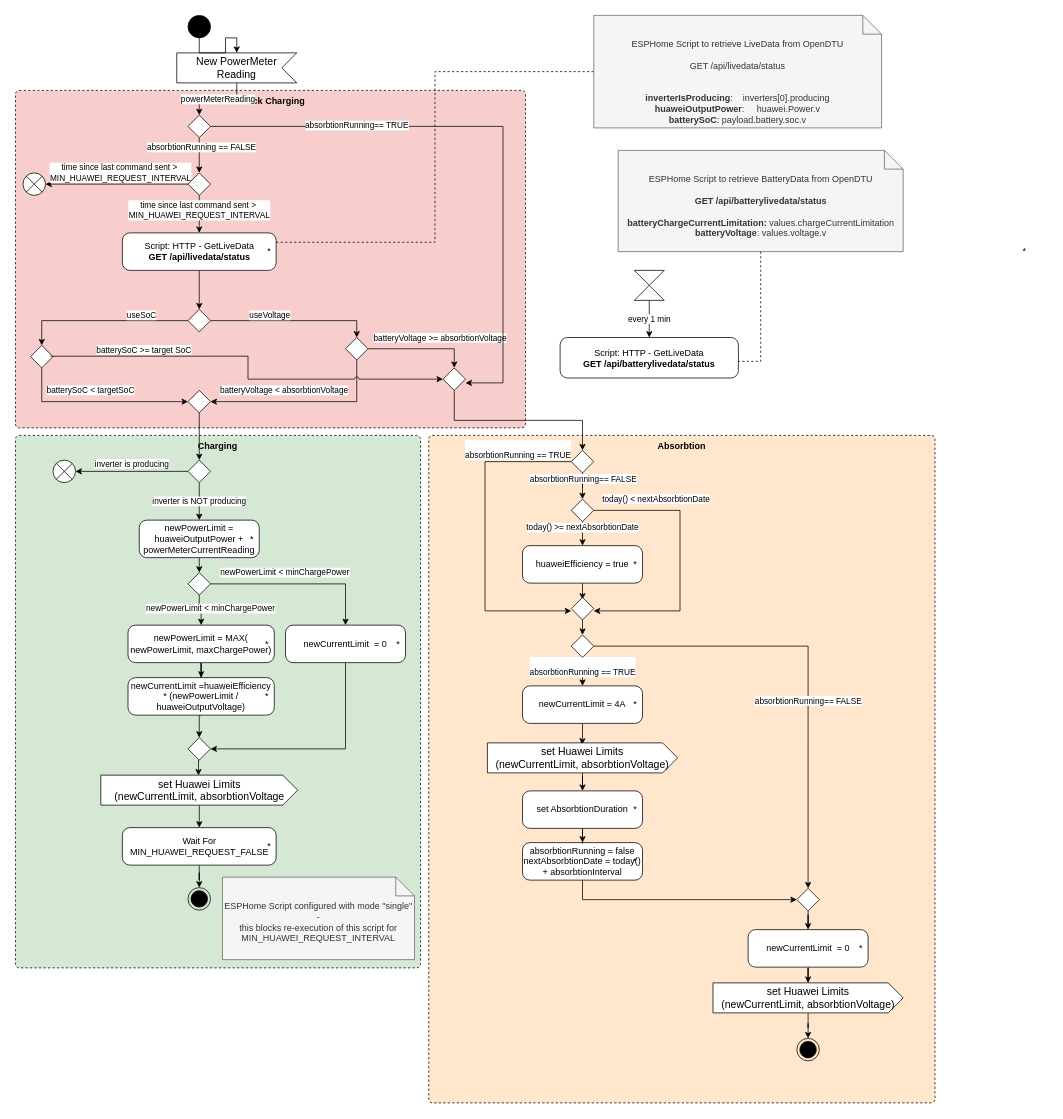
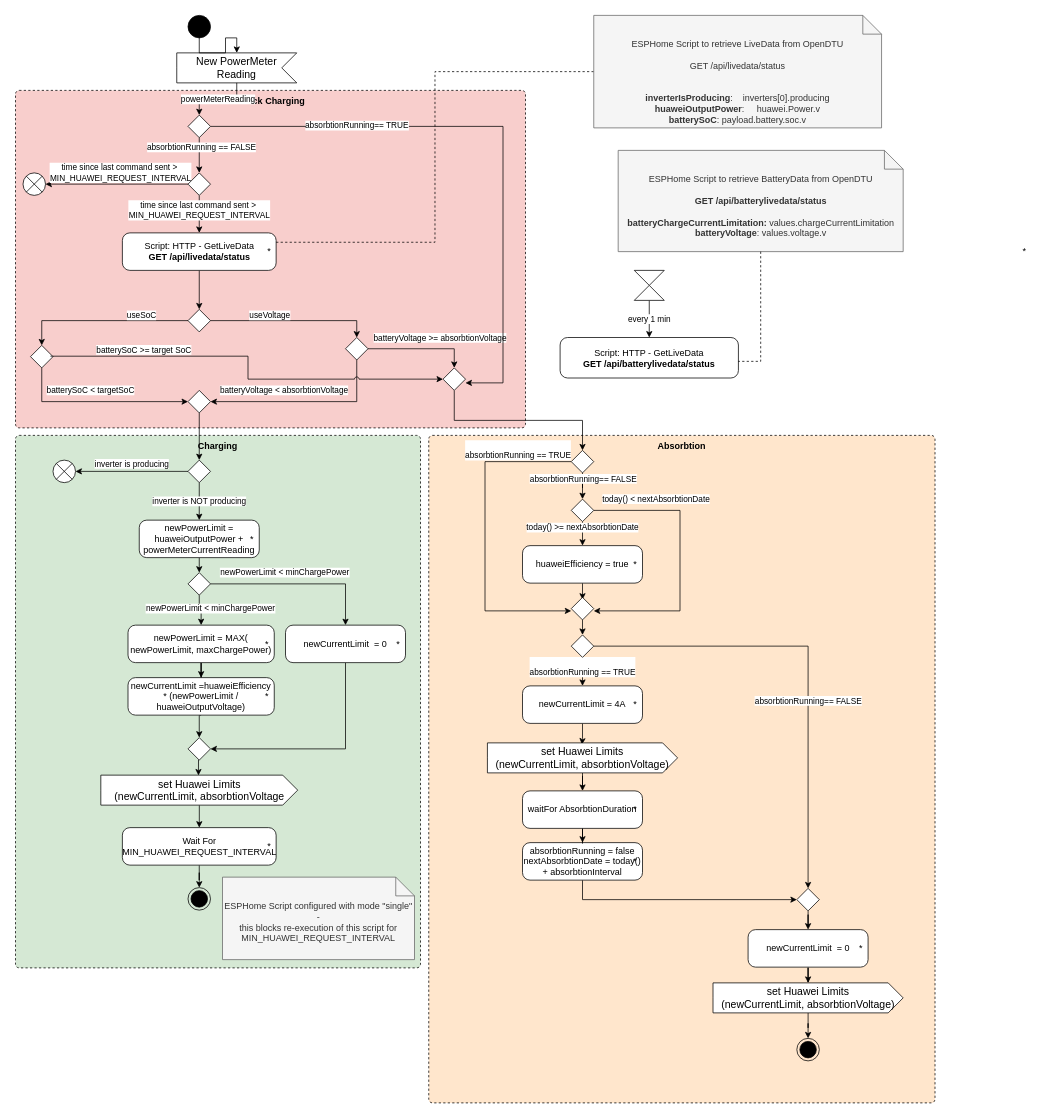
- <mxCell id="98" value="set AbsorbtionDuration" style="html=1;dashed=0;rounded=1;absoluteArcSize=1;arcSize=20;verticalAlign=middle;align=center;whiteSpace=wrap;" vertex="1" parent="1"><mxGeometry x="696" y="1054" width="160" height="50" as="geometry" /></mxCell>
+ <mxCell id="98" value="waitFor AbsorbtionDuration" style="html=1;dashed=0;rounded=1;absoluteArcSize=1;arcSize=20;verticalAlign=middle;align=center;whiteSpace=wrap;" vertex="1" parent="1"><mxGeometry x="696" y="1054" width="160" height="50" as="geometry" /></mxCell>
- <mxCell id="50" value="Wait For MIN_HUAWEI_REQUEST_FALSE " style="html=1;dashed=0;rounded=1;absoluteArcSize=1;arcSize=20;verticalAlign=middle;align=center;whiteSpace=wrap;" vertex="1" parent="1"><mxGeometry x="162.5" y="1103" width="205" height="50" as="geometry" /></mxCell>
+ <mxCell id="50" value="Wait For MIN_HUAWEI_REQUEST_INTERVAL " style="html=1;dashed=0;rounded=1;absoluteArcSize=1;arcSize=20;verticalAlign=middle;align=center;whiteSpace=wrap;" vertex="1" parent="1"><mxGeometry x="162.5" y="1103" width="205" height="50" as="geometry" /></mxCell>
